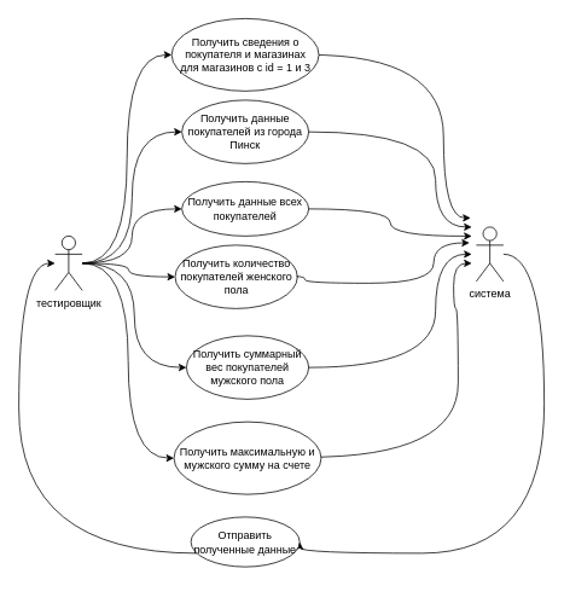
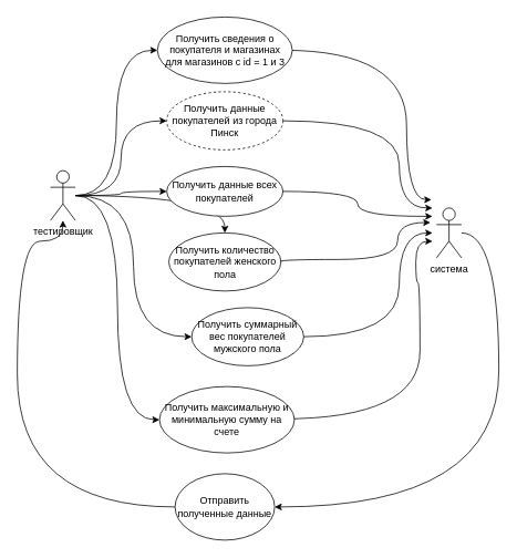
- <mxCell id="11" value="Получить данные покупателей из города Пинск" style="ellipse;whiteSpace=wrap;html=1;" vertex="1" parent="1"><mxGeometry x="200" y="110" width="140" height="70" as="geometry" /></mxCell>
+ <mxCell id="11" value="Получить данные покупателей из города Пинск" style="ellipse;whiteSpace=wrap;html=1;dashed=1;" vertex="1" parent="1"><mxGeometry x="200" y="110" width="140" height="70" as="geometry" /></mxCell>
- <mxCell id="8" value="тестировщик" style="shape=umlActor;verticalLabelPosition=bottom;verticalAlign=top;html=1;" vertex="1" parent="1"><mxGeometry x="60" y="260" width="30" height="60" as="geometry" /></mxCell>
+ <mxCell id="8" value="тестировщик" style="shape=umlActor;verticalLabelPosition=bottom;verticalAlign=top;html=1;" vertex="1" parent="1"><mxGeometry x="60" y="205" width="30" height="60" as="geometry" /></mxCell>
- <mxCell id="15" value="Получить количество покупателей женского пола" style="ellipse;whiteSpace=wrap;html=1;" vertex="1" parent="1"><mxGeometry x="192.5" y="270" width="135" height="70" as="geometry" /></mxCell>
+ <mxCell id="15" value="Получить количество покупателей женского пола" style="ellipse;whiteSpace=wrap;html=1;" vertex="1" parent="1"><mxGeometry x="202.5" y="280" width="135" height="70" as="geometry" /></mxCell>
- <mxCell id="17" value="Получить суммарный вес покупателей мужского пола" style="ellipse;whiteSpace=wrap;html=1;" vertex="1" parent="1"><mxGeometry x="205" y="370" width="135" height="70" as="geometry" /></mxCell>
+ <mxCell id="17" value="Получить суммарный вес покупателей мужского пола" style="ellipse;whiteSpace=wrap;html=1;" vertex="1" parent="1"><mxGeometry x="230" y="370" width="135" height="70" as="geometry" /></mxCell>
- <mxCell id="20" value="Получить максимальную и мужского сумму на счете" style="ellipse;whiteSpace=wrap;html=1;" vertex="1" parent="1"><mxGeometry x="191.25" y="465" width="162.5" height="80" as="geometry" /></mxCell>
+ <mxCell id="20" value="Получить максимальную и минимальную сумму на счете" style="ellipse;whiteSpace=wrap;html=1;" vertex="1" parent="1"><mxGeometry x="191.25" y="465" width="162.5" height="80" as="geometry" /></mxCell>
- <mxCell id="24" value="Отправить полученные данные" style="ellipse;whiteSpace=wrap;html=1;" vertex="1" parent="1"><mxGeometry x="210" y="570" width="120" height="55" as="geometry" /></mxCell>
+ <mxCell id="24" value="Отправить полученные данные" style="ellipse;whiteSpace=wrap;html=1;" vertex="1" parent="1"><mxGeometry x="210" y="570" width="120" height="80" as="geometry" /></mxCell>
